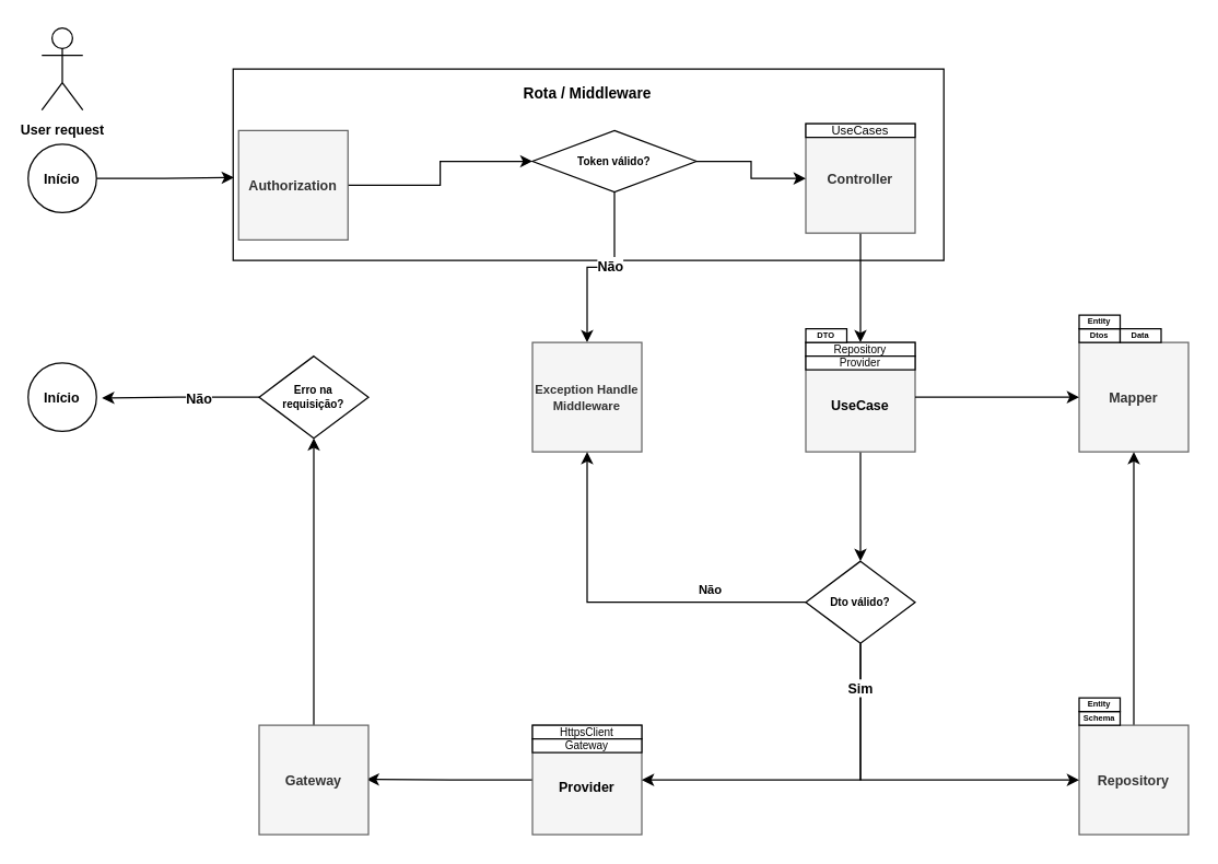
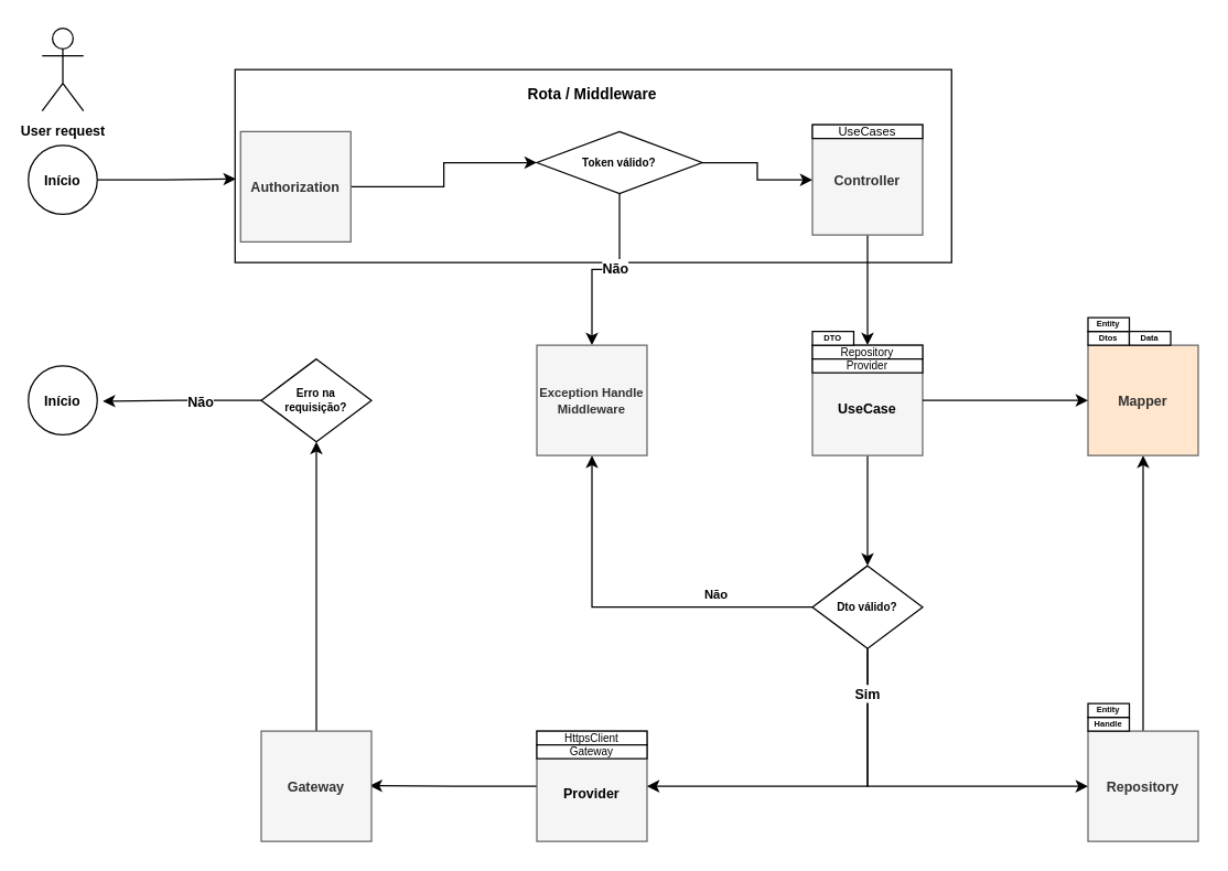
- <mxCell id="19" value="Mapper" style="rounded=0;whiteSpace=wrap;html=1;fontSize=10;fontStyle=1;fillColor=#f5f5f5;fontColor=#333333;strokeColor=#666666;" parent="1" vertex="1"><mxGeometry x="789" y="250" width="80" height="80" as="geometry" /></mxCell>
+ <mxCell id="19" value="Mapper" style="rounded=0;whiteSpace=wrap;html=1;fontSize=10;fontStyle=1;fillColor=#ffe6cc;fontColor=#333333;strokeColor=#666666;" parent="1" vertex="1"><mxGeometry x="789" y="250" width="80" height="80" as="geometry" /></mxCell>
- <mxCell id="34" value="&lt;font style=&quot;font-size: 6px;&quot;&gt;&lt;b&gt;Schema&lt;/b&gt;&lt;/font&gt;" style="rounded=0;whiteSpace=wrap;html=1;fontSize=7;" parent="1" vertex="1"><mxGeometry x="789" y="520" width="30" height="10" as="geometry" /></mxCell>
+ <mxCell id="34" value="&lt;font style=&quot;font-size: 6px;&quot;&gt;&lt;b&gt;Handle&lt;/b&gt;&lt;/font&gt;" style="rounded=0;whiteSpace=wrap;html=1;fontSize=7;" parent="1" vertex="1"><mxGeometry x="789" y="520" width="30" height="10" as="geometry" /></mxCell>
